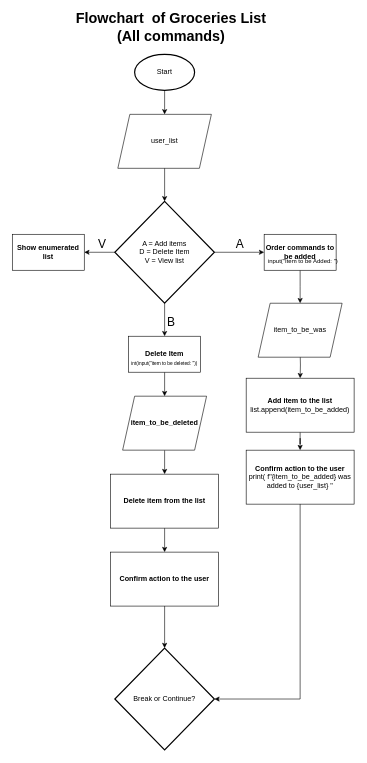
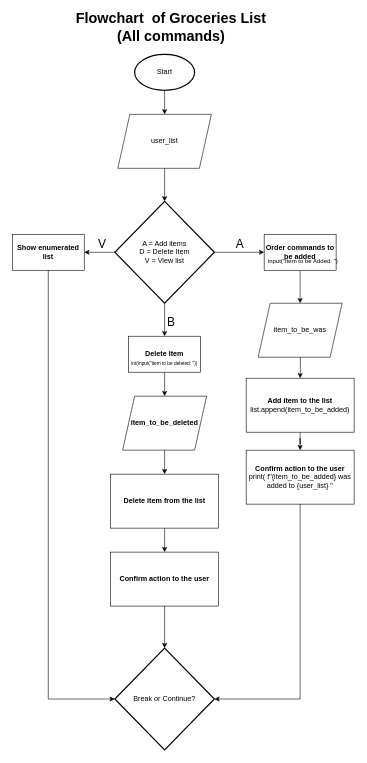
+ <mxCell id="34" style="edgeStyle=orthogonalEdgeStyle;rounded=0;orthogonalLoop=1;jettySize=auto;html=1;entryX=0;entryY=0.5;entryDx=0;entryDy=0;entryPerimeter=0;" edge="1" parent="1" source="28" target="31"><mxGeometry relative="1" as="geometry"><Array as="points"><mxPoint x="80" y="1155" /></Array></mxGeometry></mxCell>
